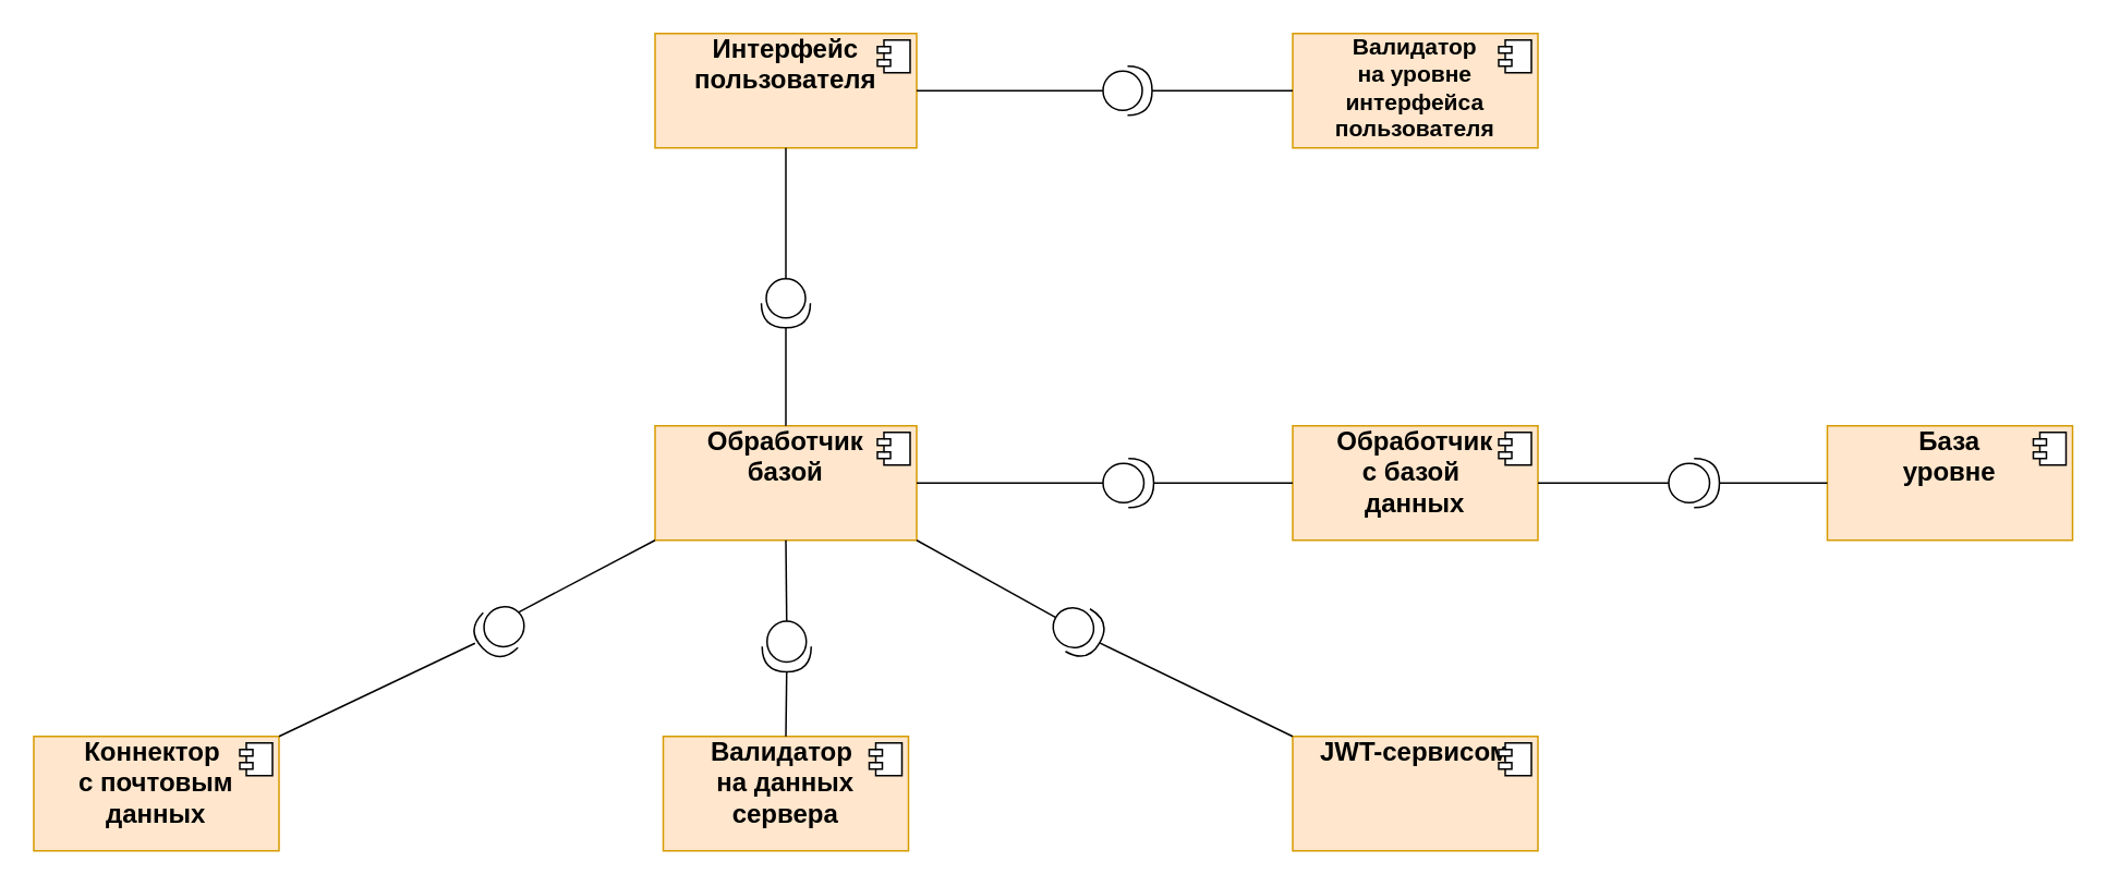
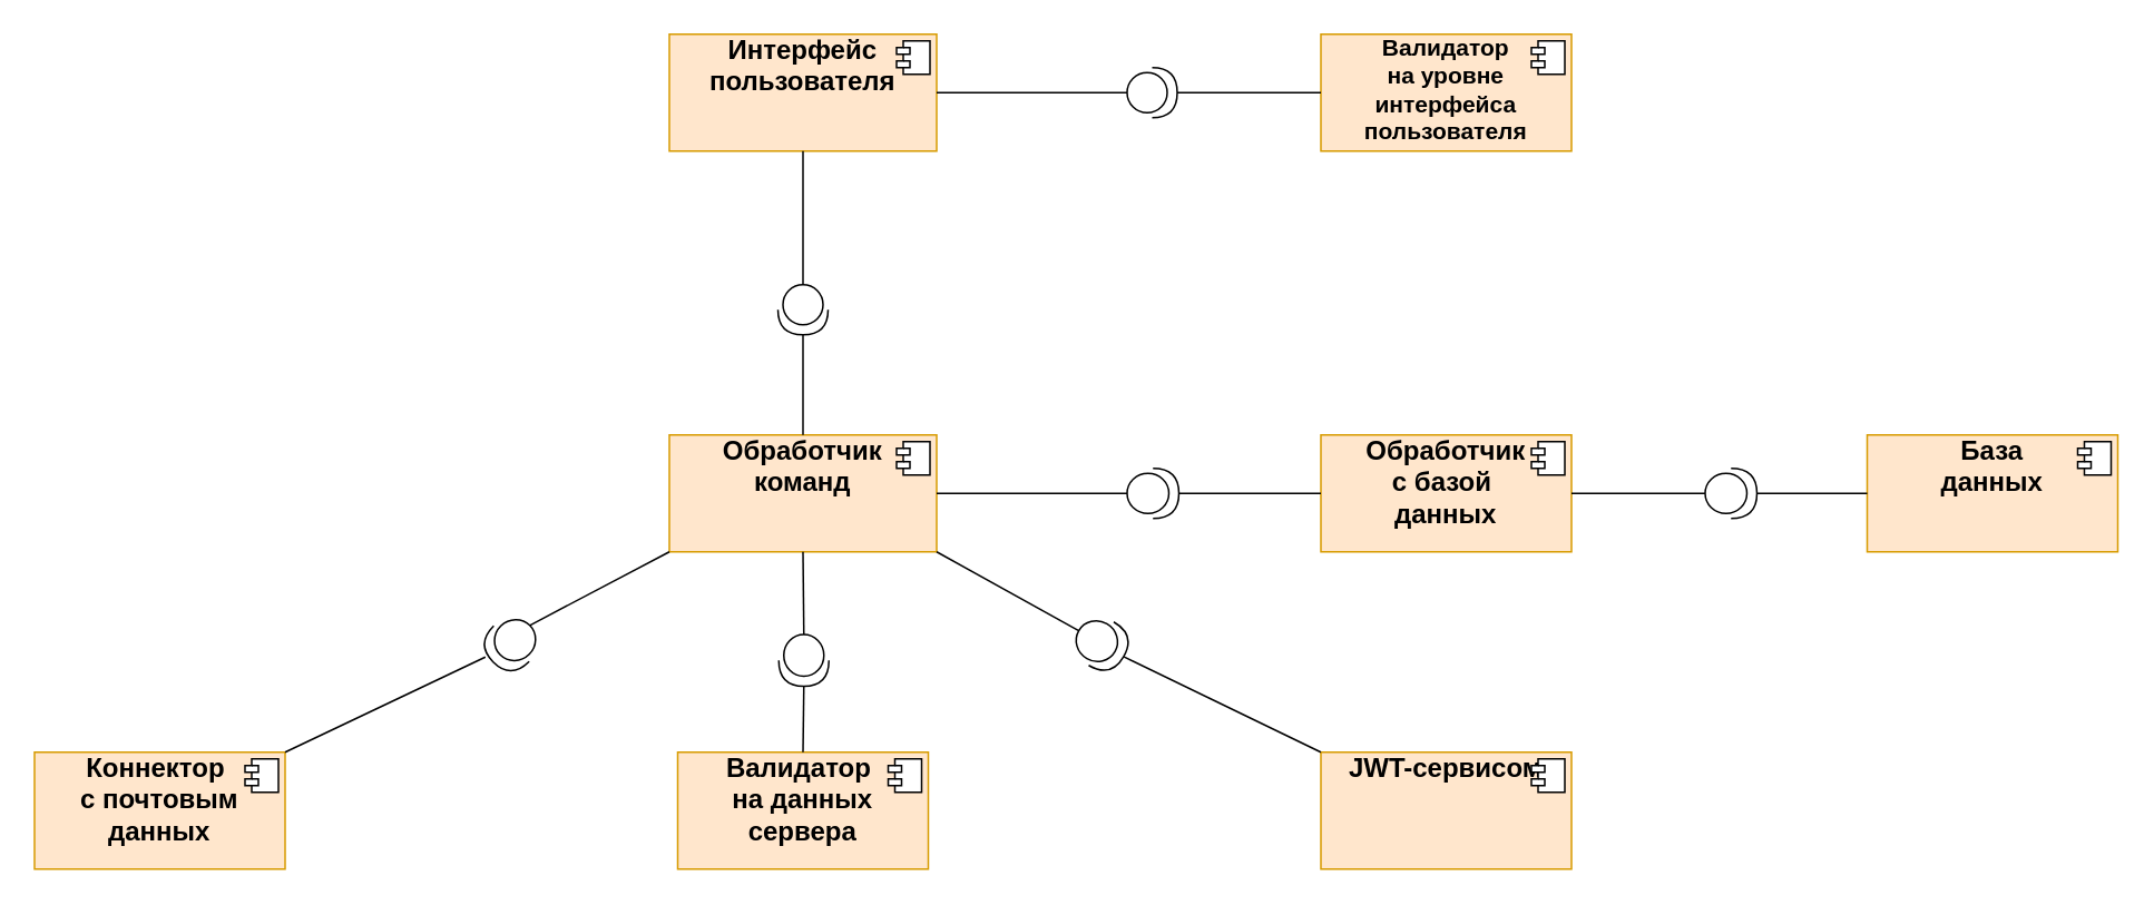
- <mxCell id="11" value="&lt;b style=&quot;font-size: 16px;&quot;&gt;&lt;font style=&quot;font-size: 16px;&quot;&gt;Обработчик&lt;/font&gt;&lt;/b&gt;&lt;div style=&quot;font-size: 16px;&quot;&gt;&lt;b style=&quot;&quot;&gt;&lt;font style=&quot;font-size: 16px;&quot;&gt;базой&lt;/font&gt;&lt;/b&gt;&lt;/div&gt;" style="align=center;overflow=fill;html=1;dropTarget=0;whiteSpace=wrap;fillColor=#ffe6cc;strokeColor=#d79b00;verticalAlign=middle;labelPosition=center;verticalLabelPosition=middle;spacingTop=12;horizontal=1;" vertex="1" parent="1"><mxGeometry x="400" y="260" width="160" height="70" as="geometry" /></mxCell>
+ <mxCell id="11" value="&lt;b style=&quot;font-size: 16px;&quot;&gt;&lt;font style=&quot;font-size: 16px;&quot;&gt;Обработчик&lt;/font&gt;&lt;/b&gt;&lt;div style=&quot;font-size: 16px;&quot;&gt;&lt;b style=&quot;&quot;&gt;&lt;font style=&quot;font-size: 16px;&quot;&gt;команд&lt;/font&gt;&lt;/b&gt;&lt;/div&gt;" style="align=center;overflow=fill;html=1;dropTarget=0;whiteSpace=wrap;fillColor=#ffe6cc;strokeColor=#d79b00;verticalAlign=middle;labelPosition=center;verticalLabelPosition=middle;spacingTop=12;horizontal=1;" vertex="1" parent="1"><mxGeometry x="400" y="260" width="160" height="70" as="geometry" /></mxCell>
- <mxCell id="16" value="База&lt;div&gt;уровне&lt;/div&gt;" style="align=center;overflow=fill;html=1;dropTarget=0;whiteSpace=wrap;fillColor=#ffe6cc;strokeColor=#d79b00;verticalAlign=middle;labelPosition=center;verticalLabelPosition=middle;spacingTop=12;horizontal=1;fontStyle=1;fontSize=16;" vertex="1" parent="1"><mxGeometry x="1117" y="260" width="150" height="70" as="geometry" /></mxCell>
+ <mxCell id="16" value="База&lt;div&gt;данных&lt;/div&gt;" style="align=center;overflow=fill;html=1;dropTarget=0;whiteSpace=wrap;fillColor=#ffe6cc;strokeColor=#d79b00;verticalAlign=middle;labelPosition=center;verticalLabelPosition=middle;spacingTop=12;horizontal=1;fontStyle=1;fontSize=16;" vertex="1" parent="1"><mxGeometry x="1117" y="260" width="150" height="70" as="geometry" /></mxCell>
